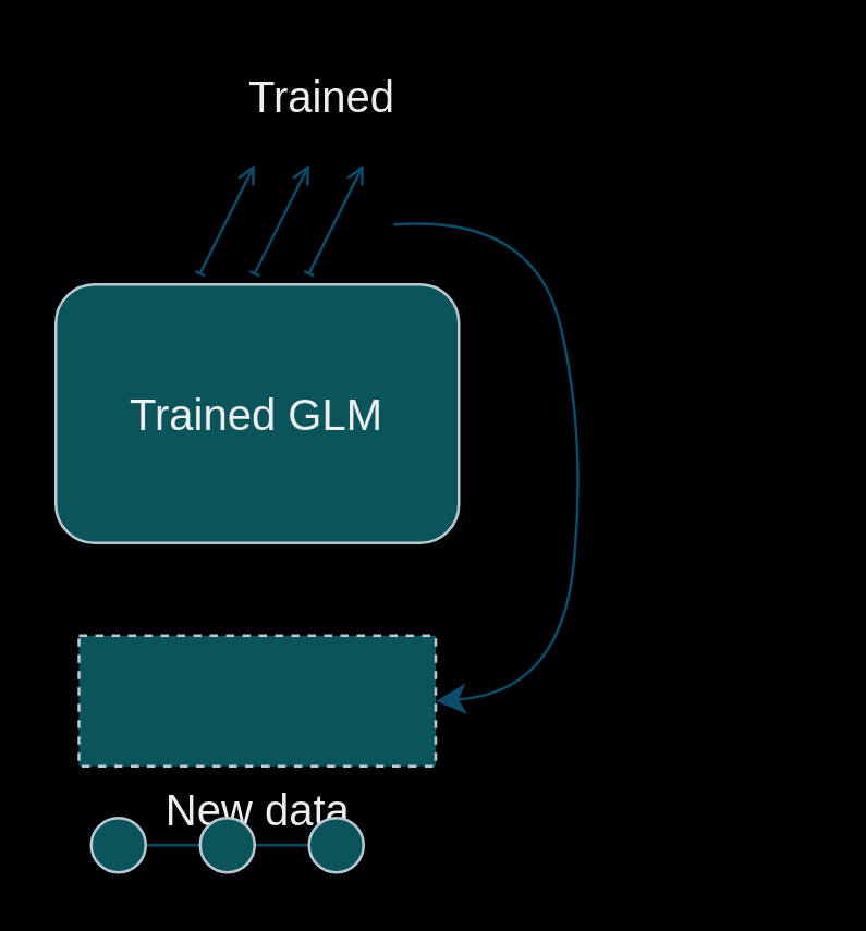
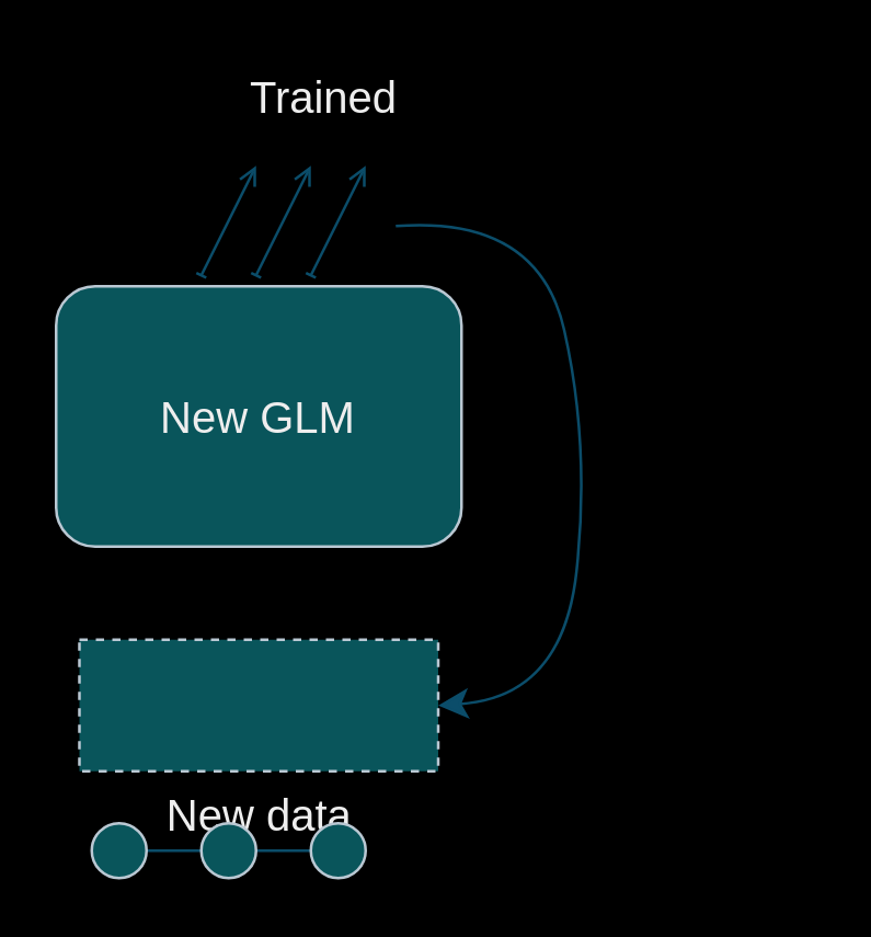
- <mxCell id="2" value="Trained GLM" style="rounded=1;whiteSpace=wrap;html=1;fontSize=16;labelBackgroundColor=none;fillColor=#09555B;strokeColor=#BAC8D3;fontColor=#EEEEEE;" vertex="1" parent="1"><mxGeometry x="20" y="104" width="148" height="95" as="geometry" /></mxCell>
+ <mxCell id="2" value="New GLM" style="rounded=1;whiteSpace=wrap;html=1;fontSize=16;labelBackgroundColor=none;fillColor=#09555B;strokeColor=#BAC8D3;fontColor=#EEEEEE;" vertex="1" parent="1"><mxGeometry x="20" y="104" width="148" height="95" as="geometry" /></mxCell>
